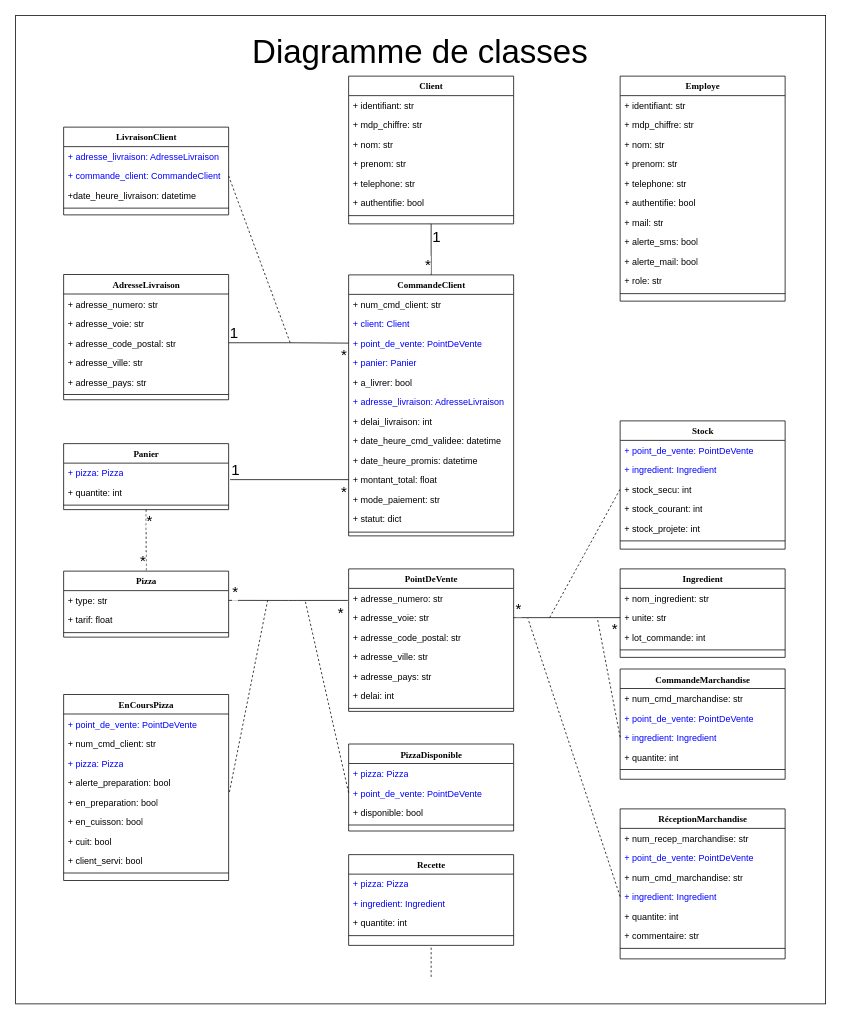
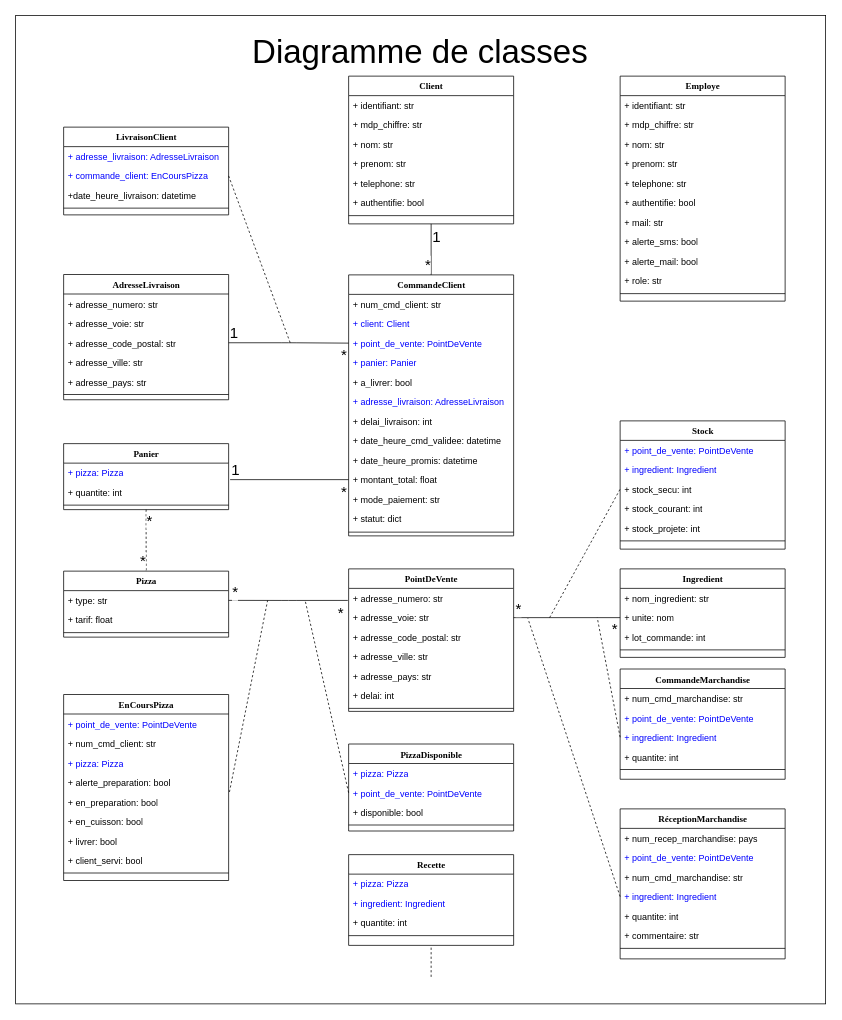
- <mxCell id="56" value="+ commande_client: CommandeClient" style="text;html=1;strokeColor=none;fillColor=none;align=left;verticalAlign=top;spacingLeft=4;spacingRight=4;whiteSpace=wrap;overflow=hidden;rotatable=0;points=[[0,0.5],[1,0.5]];portConstraint=eastwest;fontColor=#0000FF;" parent="54" vertex="1"><mxGeometry y="52" width="220" height="26" as="geometry" /></mxCell>
+ <mxCell id="56" value="+ commande_client: EnCoursPizza" style="text;html=1;strokeColor=none;fillColor=none;align=left;verticalAlign=top;spacingLeft=4;spacingRight=4;whiteSpace=wrap;overflow=hidden;rotatable=0;points=[[0,0.5],[1,0.5]];portConstraint=eastwest;fontColor=#0000FF;" parent="54" vertex="1"><mxGeometry y="52" width="220" height="26" as="geometry" /></mxCell>
- <mxCell id="51" value="+ unite: str" style="text;html=1;strokeColor=none;fillColor=none;align=left;verticalAlign=top;spacingLeft=4;spacingRight=4;whiteSpace=wrap;overflow=hidden;rotatable=0;points=[[0,0.5],[1,0.5]];portConstraint=eastwest;" parent="49" vertex="1"><mxGeometry y="52" width="220" height="26" as="geometry" /></mxCell>
+ <mxCell id="51" value="+ unite: nom" style="text;html=1;strokeColor=none;fillColor=none;align=left;verticalAlign=top;spacingLeft=4;spacingRight=4;whiteSpace=wrap;overflow=hidden;rotatable=0;points=[[0,0.5],[1,0.5]];portConstraint=eastwest;" parent="49" vertex="1"><mxGeometry y="52" width="220" height="26" as="geometry" /></mxCell>
- <mxCell id="77" value="+ num_recep_marchandise: str" style="text;html=1;strokeColor=none;fillColor=none;align=left;verticalAlign=top;spacingLeft=4;spacingRight=4;whiteSpace=wrap;overflow=hidden;rotatable=0;points=[[0,0.5],[1,0.5]];portConstraint=eastwest;" vertex="1" parent="76"><mxGeometry y="26" width="220" height="26" as="geometry" /></mxCell>
+ <mxCell id="77" value="+ num_recep_marchandise: pays" style="text;html=1;strokeColor=none;fillColor=none;align=left;verticalAlign=top;spacingLeft=4;spacingRight=4;whiteSpace=wrap;overflow=hidden;rotatable=0;points=[[0,0.5],[1,0.5]];portConstraint=eastwest;" vertex="1" parent="76"><mxGeometry y="26" width="220" height="26" as="geometry" /></mxCell>
- <mxCell id="32" value="+ cuit: bool" style="text;html=1;strokeColor=none;fillColor=none;align=left;verticalAlign=top;spacingLeft=4;spacingRight=4;whiteSpace=wrap;overflow=hidden;rotatable=0;points=[[0,0.5],[1,0.5]];portConstraint=eastwest;" parent="25" vertex="1"><mxGeometry y="182" width="220" height="26" as="geometry" /></mxCell>
+ <mxCell id="32" value="+ livrer: bool" style="text;html=1;strokeColor=none;fillColor=none;align=left;verticalAlign=top;spacingLeft=4;spacingRight=4;whiteSpace=wrap;overflow=hidden;rotatable=0;points=[[0,0.5],[1,0.5]];portConstraint=eastwest;" parent="25" vertex="1"><mxGeometry y="182" width="220" height="26" as="geometry" /></mxCell>
